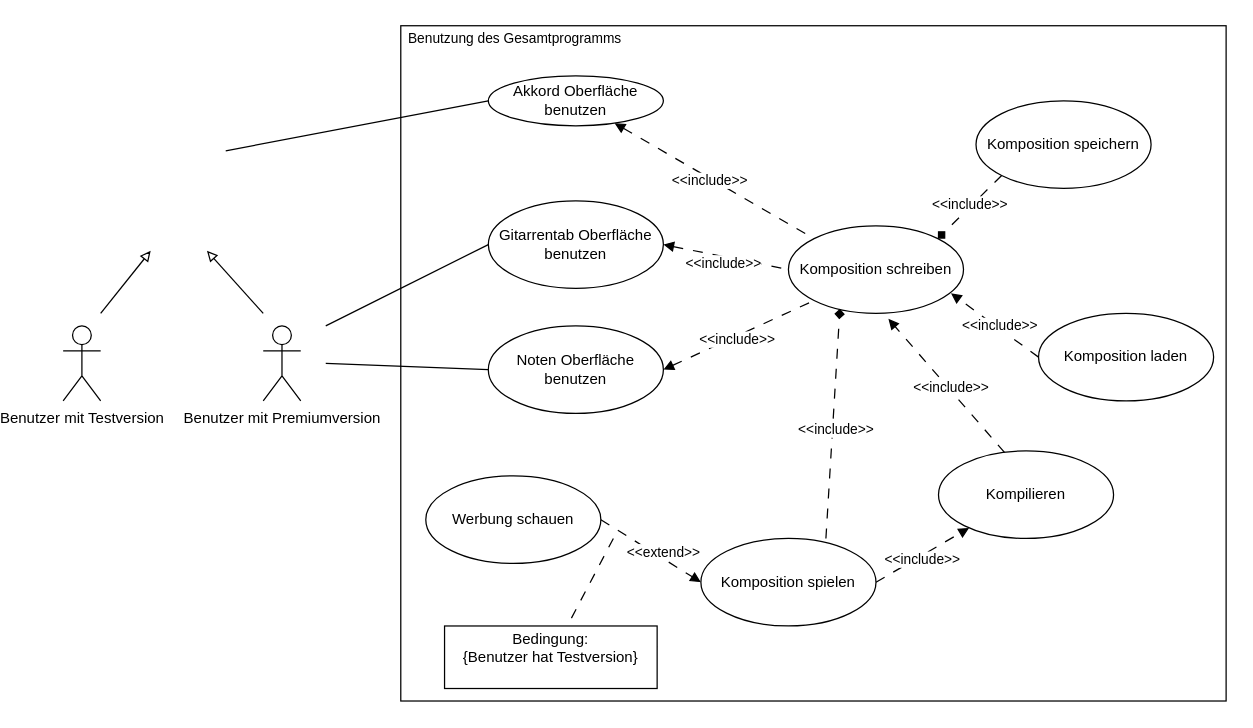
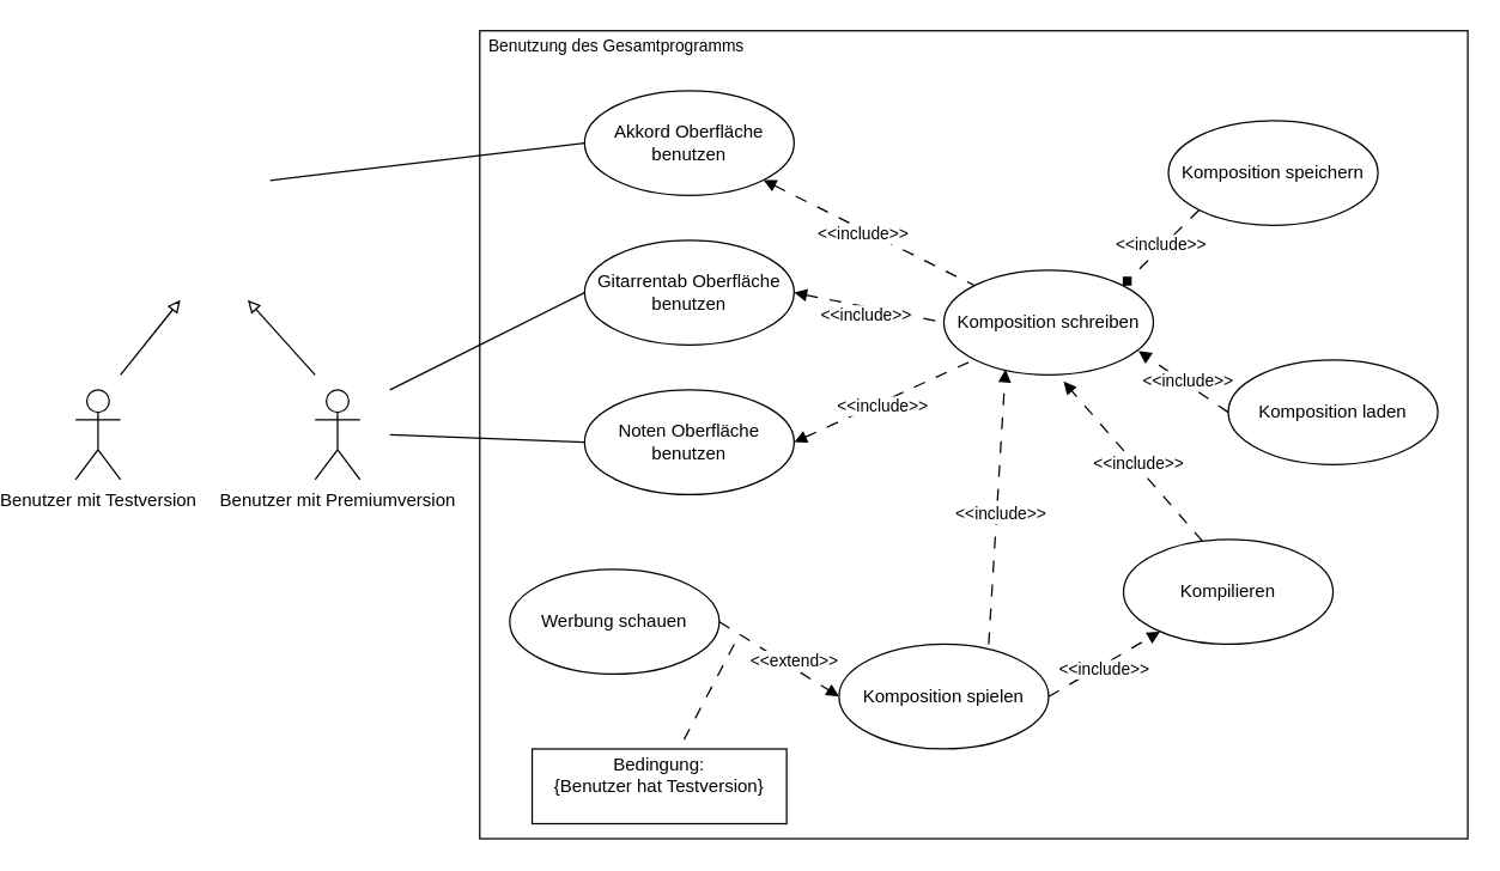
- <mxCell id="11" value="Akkord Oberfläche benutzen" style="ellipse;whiteSpace=wrap;html=1;" parent="1" vertex="1"><mxGeometry x="360" y="60" width="140" height="40" as="geometry" /></mxCell>
+ <mxCell id="11" value="Akkord Oberfläche benutzen" style="ellipse;whiteSpace=wrap;html=1;" parent="1" vertex="1"><mxGeometry x="360" y="60" width="140" height="70" as="geometry" /></mxCell>
- <mxCell id="33" style="rounded=0;orthogonalLoop=1;jettySize=auto;html=1;exitX=0.714;exitY=0;exitDx=0;exitDy=0;dashed=1;dashPattern=8 8;endArrow=diamond;endFill=1;entryX=0.294;entryY=0.948;entryDx=0;entryDy=0;entryPerimeter=0;exitPerimeter=0;" parent="1" source="22" target="5" edge="1"><mxGeometry relative="1" as="geometry"><mxPoint x="540" y="350" as="sourcePoint" /><mxPoint x="622" y="310" as="targetPoint" /></mxGeometry></mxCell>
+ <mxCell id="33" style="rounded=0;orthogonalLoop=1;jettySize=auto;html=1;exitX=0.714;exitY=0;exitDx=0;exitDy=0;dashed=1;dashPattern=8 8;endArrow=block;endFill=1;entryX=0.294;entryY=0.948;entryDx=0;entryDy=0;entryPerimeter=0;exitPerimeter=0;" parent="1" source="22" target="5" edge="1"><mxGeometry relative="1" as="geometry"><mxPoint x="540" y="350" as="sourcePoint" /><mxPoint x="622" y="310" as="targetPoint" /></mxGeometry></mxCell>
- <mxCell id="21" value="Komposition laden" style="ellipse;whiteSpace=wrap;html=1;" parent="1" vertex="1"><mxGeometry x="800" y="250" width="140" height="70" as="geometry" /></mxCell>
+ <mxCell id="21" value="Komposition laden" style="ellipse;whiteSpace=wrap;html=1;" parent="1" vertex="1"><mxGeometry x="790" y="240" width="140" height="70" as="geometry" /></mxCell>
